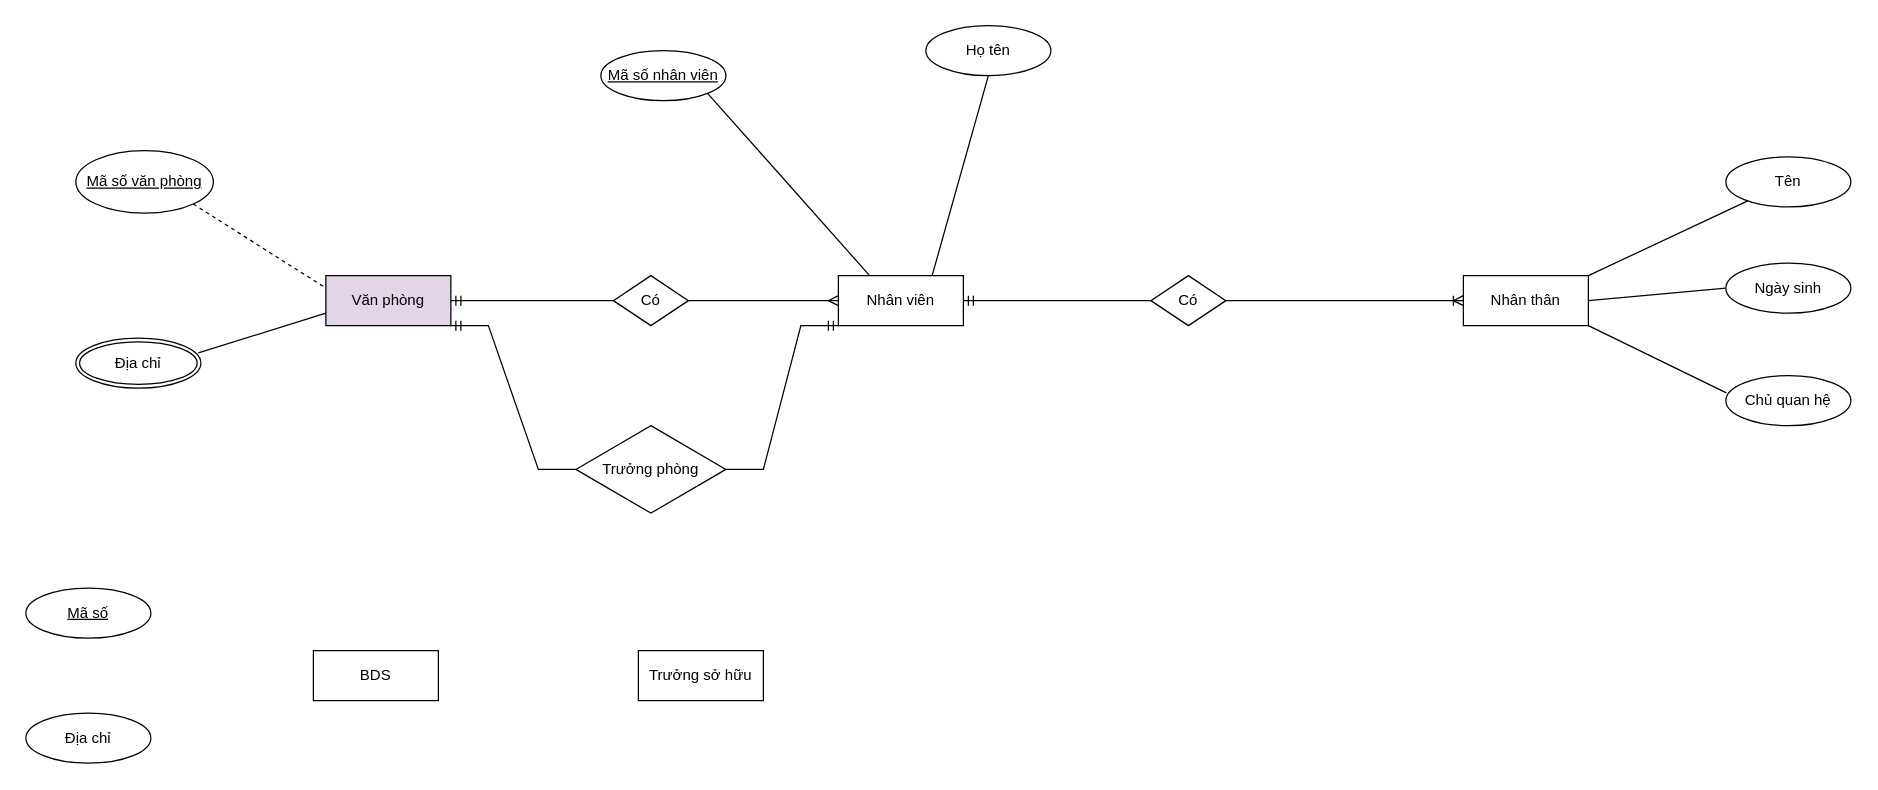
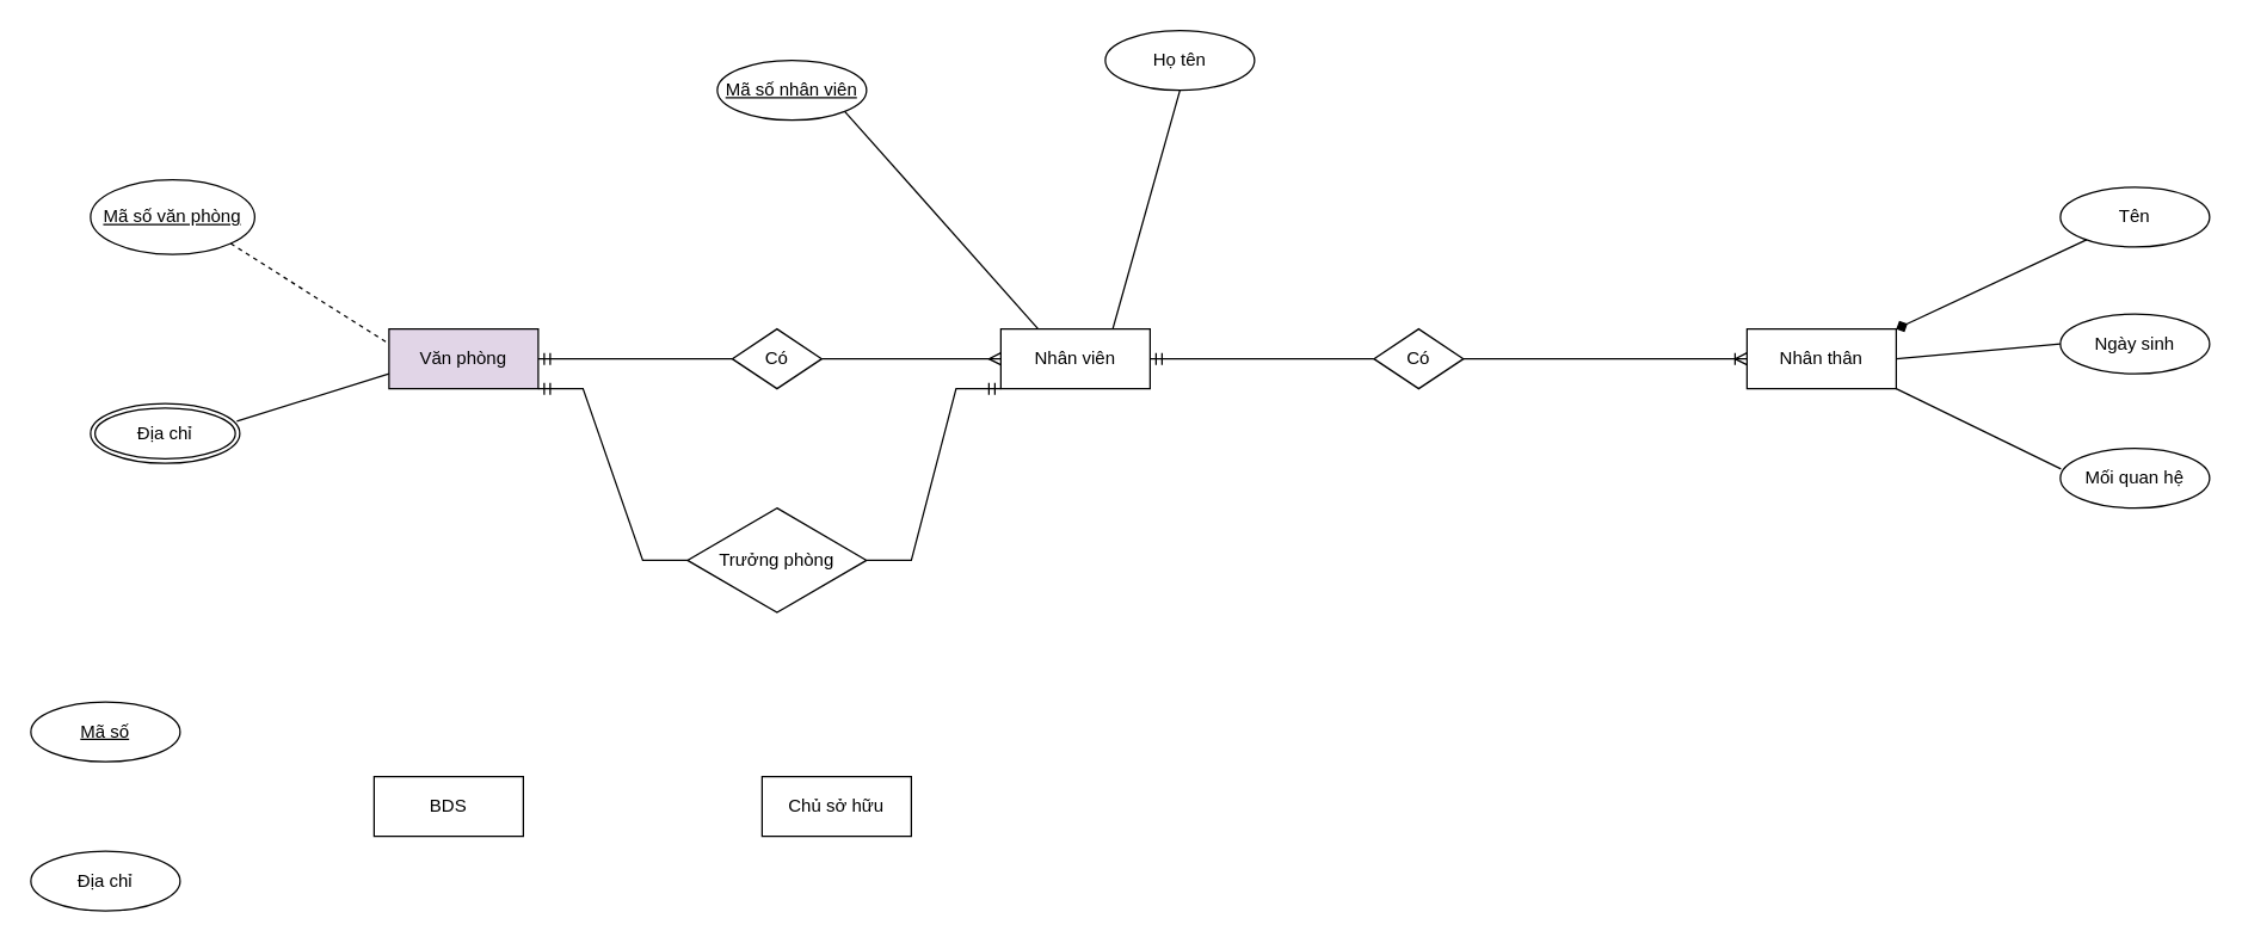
- <mxCell id="25" value="" style="endArrow=none;html=1;rounded=0;fontSize=12;entryX=1;entryY=0;entryDx=0;entryDy=0;" edge="1" parent="1" source="19" target="18"><mxGeometry relative="1" as="geometry"><mxPoint x="400" y="440" as="sourcePoint" /><mxPoint x="560" y="440" as="targetPoint" /></mxGeometry></mxCell>
+ <mxCell id="25" value="" style="endArrow=diamond;html=1;rounded=0;fontSize=12;entryX=1;entryY=0;entryDx=0;entryDy=0;" edge="1" parent="1" source="19" target="18"><mxGeometry relative="1" as="geometry"><mxPoint x="400" y="440" as="sourcePoint" /><mxPoint x="560" y="440" as="targetPoint" /></mxGeometry></mxCell>
- <mxCell id="21" value="Chủ quan hệ" style="ellipse;whiteSpace=wrap;html=1;align=center;fontSize=12;" vertex="1" parent="1"><mxGeometry x="1380" y="300" width="100" height="40" as="geometry" /></mxCell>
+ <mxCell id="21" value="Mối quan hệ" style="ellipse;whiteSpace=wrap;html=1;align=center;fontSize=12;" vertex="1" parent="1"><mxGeometry x="1380" y="300" width="100" height="40" as="geometry" /></mxCell>
- <mxCell id="31" value="Trưởng sở hữu" style="whiteSpace=wrap;html=1;align=center;fontSize=12;" vertex="1" parent="1"><mxGeometry x="510" y="520" width="100" height="40" as="geometry" /></mxCell>
+ <mxCell id="31" value="Chủ sở hữu" style="whiteSpace=wrap;html=1;align=center;fontSize=12;" vertex="1" parent="1"><mxGeometry x="510" y="520" width="100" height="40" as="geometry" /></mxCell>
